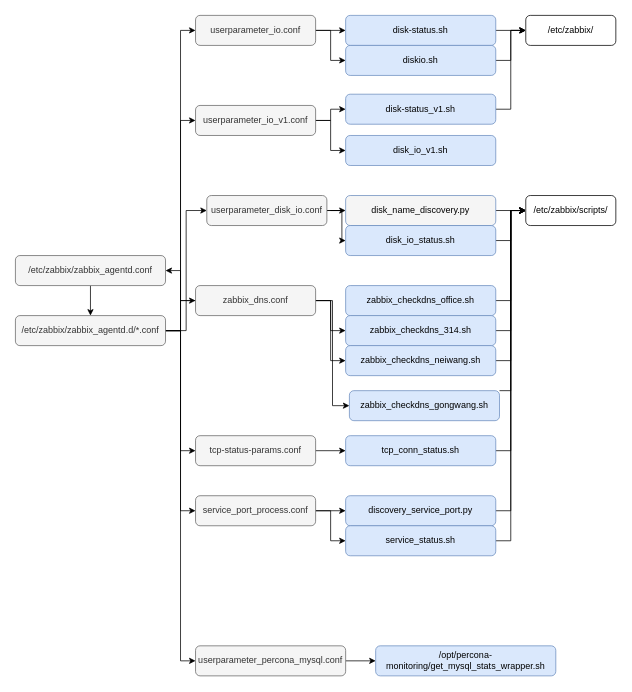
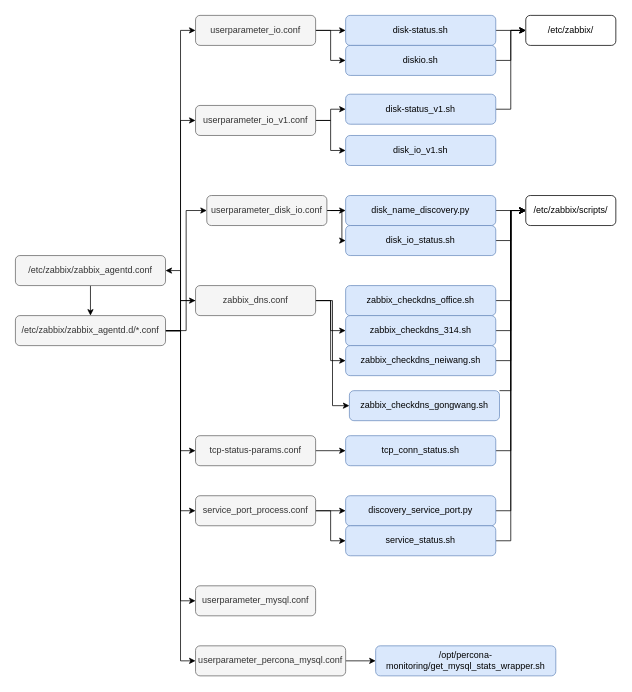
- <mxCell id="35" value="&lt;div&gt;disk_name_discovery.py&lt;/div&gt;" style="rounded=1;whiteSpace=wrap;html=1;fillColor=#f5f5f5;strokeColor=#6c8ebf;" parent="1" vertex="1"><mxGeometry x="460" y="260" width="200" height="40" as="geometry" /></mxCell>
+ <mxCell id="35" value="&lt;div&gt;disk_name_discovery.py&lt;/div&gt;" style="rounded=1;whiteSpace=wrap;html=1;fillColor=#dae8fc;strokeColor=#6c8ebf;" parent="1" vertex="1"><mxGeometry x="460" y="260" width="200" height="40" as="geometry" /></mxCell>
+ <mxCell id="8" style="edgeStyle=orthogonalEdgeStyle;rounded=0;orthogonalLoop=1;jettySize=auto;html=1;entryX=0;entryY=0.5;entryDx=0;entryDy=0;" parent="1" source="12" target="24" edge="1"><mxGeometry relative="1" as="geometry" /></mxCell>
+ <mxCell id="24" value="userparameter_mysql.conf" style="rounded=1;whiteSpace=wrap;html=1;fillColor=#f5f5f5;strokeColor=#666666;fontColor=#333333;" parent="1" vertex="1"><mxGeometry x="260" y="780" width="160" height="40" as="geometry" /></mxCell>
